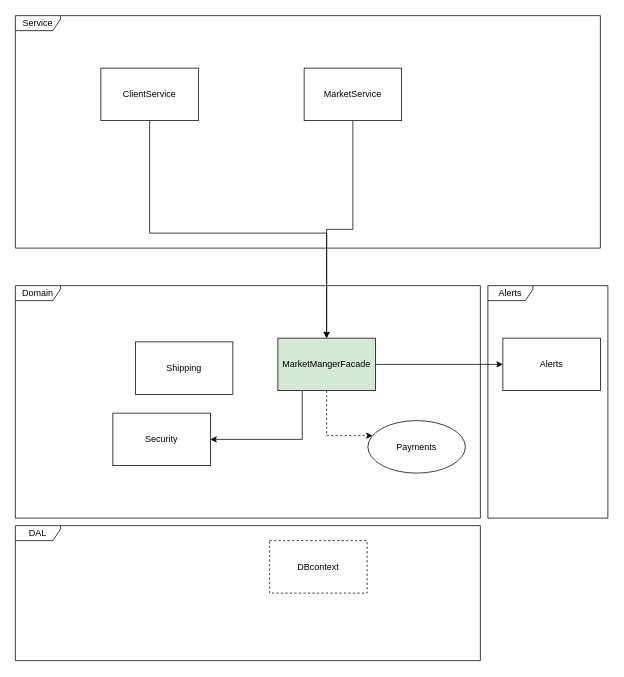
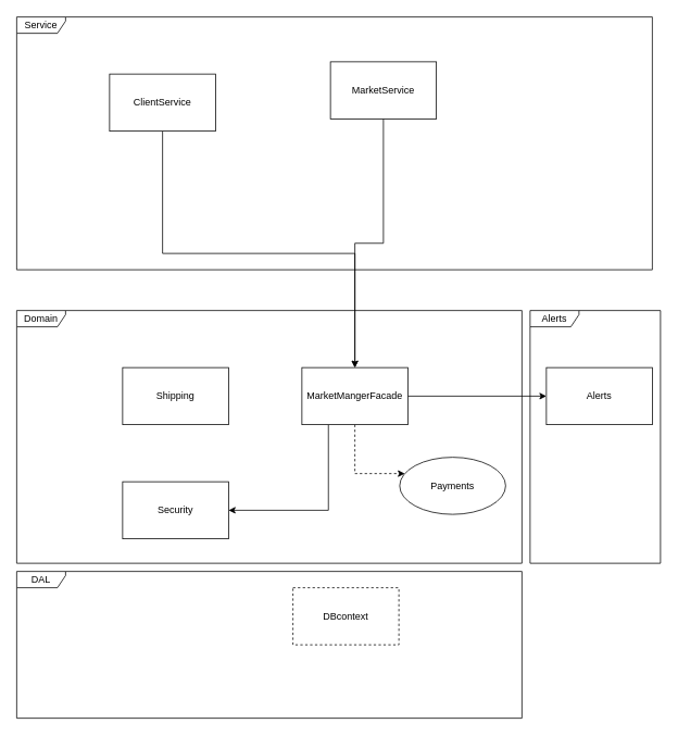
- <mxCell id="7" value="MarketService" style="html=1;whiteSpace=wrap;" parent="1" vertex="1"><mxGeometry x="405" y="90" width="130" height="70" as="geometry" /></mxCell>
+ <mxCell id="7" value="MarketService" style="html=1;whiteSpace=wrap;" parent="1" vertex="1"><mxGeometry x="405" y="75" width="130" height="70" as="geometry" /></mxCell>
- <mxCell id="14" value="MarketMangerFacade" style="html=1;whiteSpace=wrap;fillColor=#d5e8d4;" parent="1" vertex="1"><mxGeometry x="370" y="450" width="130" height="70" as="geometry" /></mxCell>
+ <mxCell id="14" value="MarketMangerFacade" style="html=1;whiteSpace=wrap;" parent="1" vertex="1"><mxGeometry x="370" y="450" width="130" height="70" as="geometry" /></mxCell>
- <mxCell id="15" value="Shipping" style="html=1;whiteSpace=wrap;" parent="1" vertex="1"><mxGeometry x="180" y="455" width="130" height="70" as="geometry" /></mxCell>
+ <mxCell id="15" value="Shipping" style="html=1;whiteSpace=wrap;" parent="1" vertex="1"><mxGeometry x="150" y="450" width="130" height="70" as="geometry" /></mxCell>
- <mxCell id="16" value="Security" style="html=1;whiteSpace=wrap;" parent="1" vertex="1"><mxGeometry x="150" y="550" width="130" height="70" as="geometry" /></mxCell>
+ <mxCell id="16" value="Security" style="html=1;whiteSpace=wrap;" parent="1" vertex="1"><mxGeometry x="150" y="590" width="130" height="70" as="geometry" /></mxCell>
